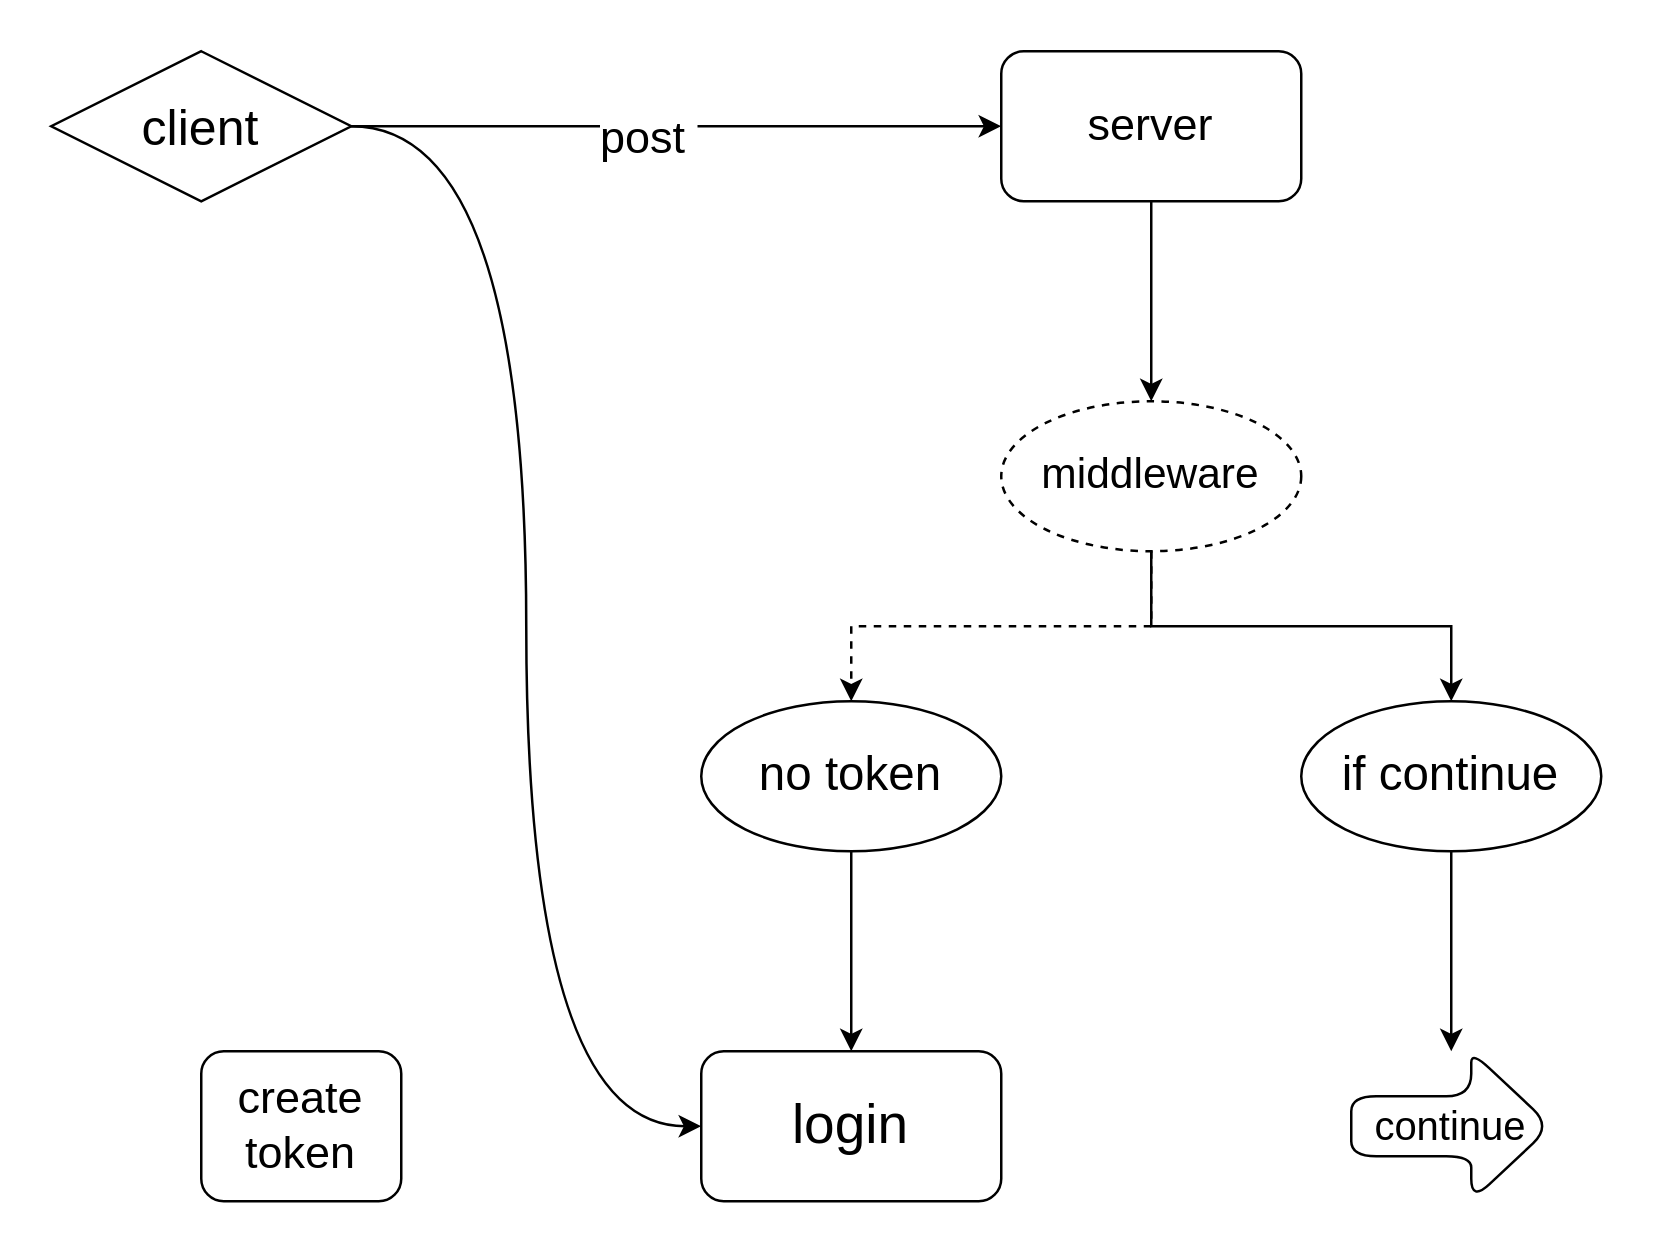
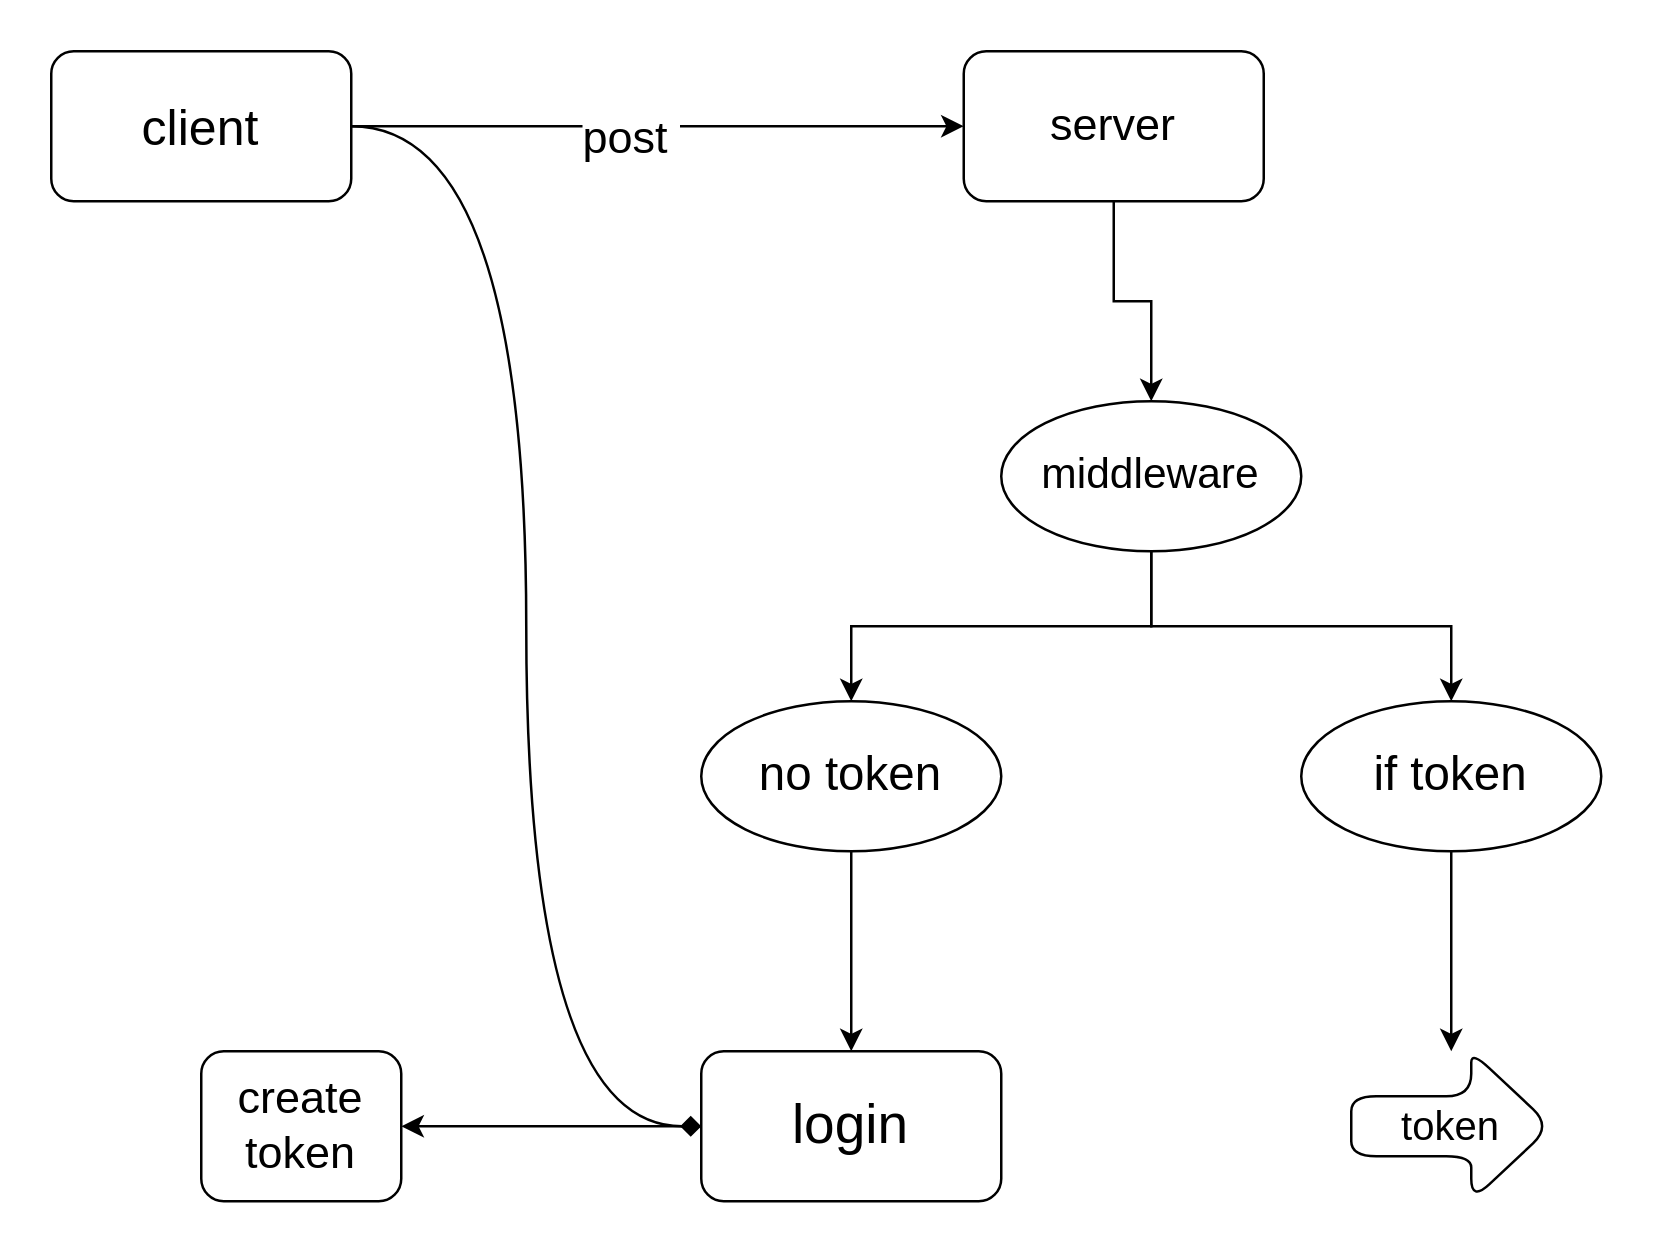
- <mxCell id="5" value="&lt;font style=&quot;font-size: 20px;&quot;&gt;client&lt;/font&gt;" style="rhombus;whiteSpace=wrap;html=1;" vertex="1" parent="1"><mxGeometry x="20" y="20" width="120" height="60" as="geometry" /></mxCell>
+ <mxCell id="5" value="&lt;font style=&quot;font-size: 20px;&quot;&gt;client&lt;/font&gt;" style="rounded=1;whiteSpace=wrap;html=1;" vertex="1" parent="1"><mxGeometry x="20" y="20" width="120" height="60" as="geometry" /></mxCell>
- <mxCell id="7" value="&lt;font style=&quot;font-size: 18px;&quot;&gt;server&lt;/font&gt;" style="whiteSpace=wrap;html=1;rounded=1;" vertex="1" parent="1"><mxGeometry x="400" y="20" width="120" height="60" as="geometry" /></mxCell>
+ <mxCell id="7" value="&lt;font style=&quot;font-size: 18px;&quot;&gt;server&lt;/font&gt;" style="whiteSpace=wrap;html=1;rounded=1;" vertex="1" parent="1"><mxGeometry x="385" y="20" width="120" height="60" as="geometry" /></mxCell>
- <mxCell id="10" value="&lt;font style=&quot;font-size: 17px;&quot;&gt;middleware&lt;/font&gt;" style="ellipse;whiteSpace=wrap;html=1;rounded=1;dashed=1;" vertex="1" parent="1"><mxGeometry x="400" y="160" width="120" height="60" as="geometry" /></mxCell>
+ <mxCell id="10" value="&lt;font style=&quot;font-size: 17px;&quot;&gt;middleware&lt;/font&gt;" style="ellipse;whiteSpace=wrap;html=1;rounded=1;" vertex="1" parent="1"><mxGeometry x="400" y="160" width="120" height="60" as="geometry" /></mxCell>
- <mxCell id="9" value="" style="edgeStyle=orthogonalEdgeStyle;rounded=0;orthogonalLoop=1;jettySize=auto;html=1;fontSize=16;dashed=1;" edge="1" parent="1" source="10" target="15"><mxGeometry relative="1" as="geometry" /></mxCell>
+ <mxCell id="9" value="" style="edgeStyle=orthogonalEdgeStyle;rounded=0;orthogonalLoop=1;jettySize=auto;html=1;fontSize=16;" edge="1" parent="1" source="10" target="15"><mxGeometry relative="1" as="geometry" /></mxCell>
- <mxCell id="12" value="&lt;font style=&quot;font-size: 19px;&quot;&gt;if continue&lt;/font&gt;" style="ellipse;whiteSpace=wrap;html=1;rounded=1;" vertex="1" parent="1"><mxGeometry x="520" y="280" width="120" height="60" as="geometry" /></mxCell>
+ <mxCell id="12" value="&lt;font style=&quot;font-size: 19px;&quot;&gt;if token&lt;/font&gt;" style="ellipse;whiteSpace=wrap;html=1;rounded=1;" vertex="1" parent="1"><mxGeometry x="520" y="280" width="120" height="60" as="geometry" /></mxCell>
- <mxCell id="4" style="edgeStyle=orthogonalEdgeStyle;curved=1;rounded=0;orthogonalLoop=1;jettySize=auto;html=1;entryX=0;entryY=0.5;entryDx=0;entryDy=0;fontSize=18;" edge="1" parent="1" source="5" target="17"><mxGeometry relative="1" as="geometry" /></mxCell>
+ <mxCell id="4" style="edgeStyle=orthogonalEdgeStyle;curved=1;rounded=0;orthogonalLoop=1;jettySize=auto;html=1;entryX=0;entryY=0.5;entryDx=0;entryDy=0;fontSize=18;endArrow=diamond;" edge="1" parent="1" source="5" target="17"><mxGeometry relative="1" as="geometry" /></mxCell>
+ <mxCell id="16" value="" style="edgeStyle=orthogonalEdgeStyle;rounded=0;orthogonalLoop=1;jettySize=auto;html=1;fontSize=22;" edge="1" parent="1" source="17" target="18"><mxGeometry relative="1" as="geometry" /></mxCell>
- <mxCell id="13" value="&lt;font style=&quot;font-size: 16px;&quot;&gt;continue&lt;/font&gt;" style="shape=singleArrow;whiteSpace=wrap;html=1;arrowWidth=0.4;arrowSize=0.4;rounded=1;" vertex="1" parent="1"><mxGeometry x="540" y="420" width="80" height="60" as="geometry" /></mxCell>
+ <mxCell id="13" value="&lt;font style=&quot;font-size: 16px;&quot;&gt;token&lt;/font&gt;" style="shape=singleArrow;whiteSpace=wrap;html=1;arrowWidth=0.4;arrowSize=0.4;rounded=1;" vertex="1" parent="1"><mxGeometry x="540" y="420" width="80" height="60" as="geometry" /></mxCell>
